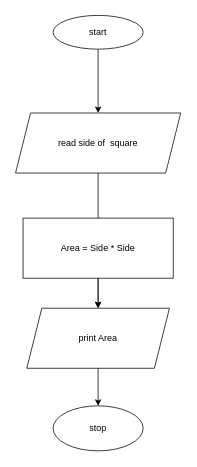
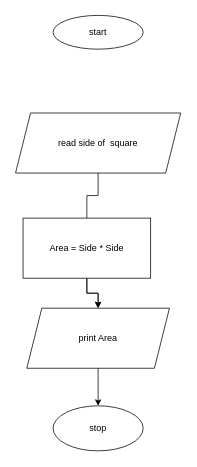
- <mxCell id="2" style="edgeStyle=orthogonalEdgeStyle;rounded=0;orthogonalLoop=1;jettySize=auto;html=1;entryX=0.5;entryY=0;entryDx=0;entryDy=0;" edge="1" parent="1" source="3" target="5"><mxGeometry relative="1" as="geometry" /></mxCell>
- <mxCell id="8" value="Area = Side * Side" style="rounded=0;whiteSpace=wrap;html=1;" vertex="1" parent="1"><mxGeometry x="30" y="290" width="200" height="80" as="geometry" /></mxCell>
+ <mxCell id="8" value="Area = Side * Side" style="rounded=0;whiteSpace=wrap;html=1;" vertex="1" parent="1"><mxGeometry x="30" y="290" width="170" height="80" as="geometry" /></mxCell>
